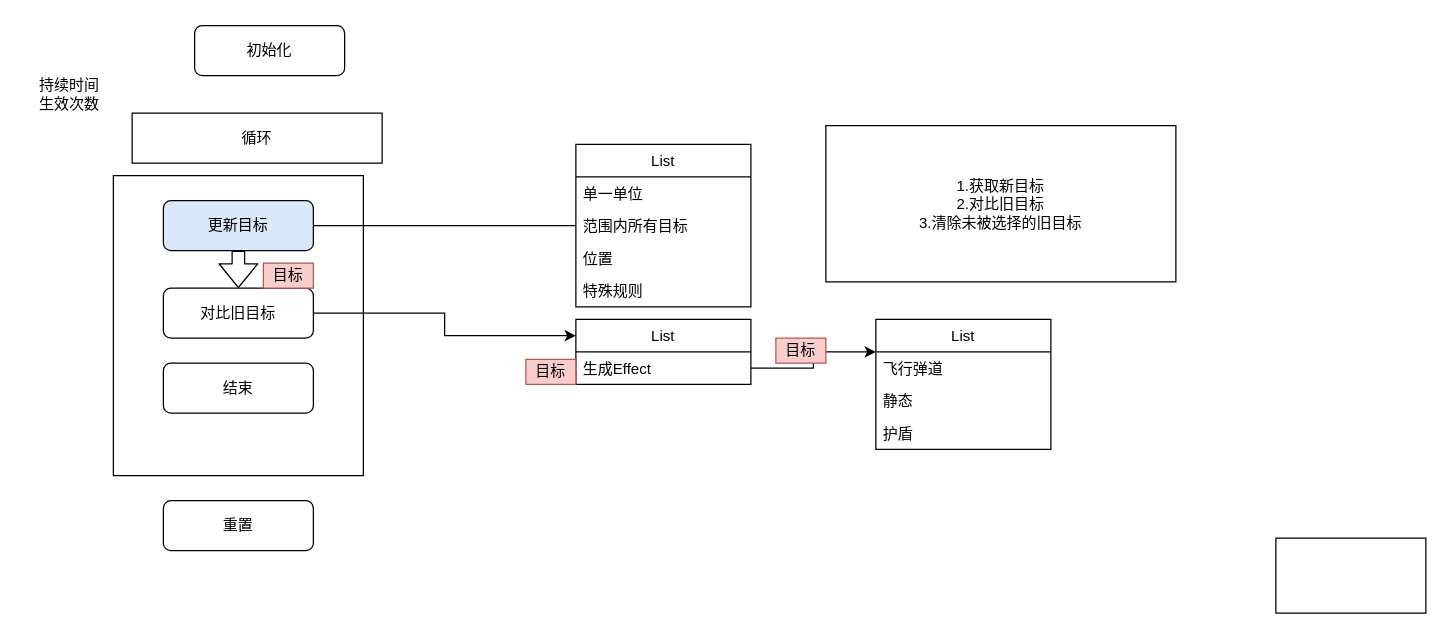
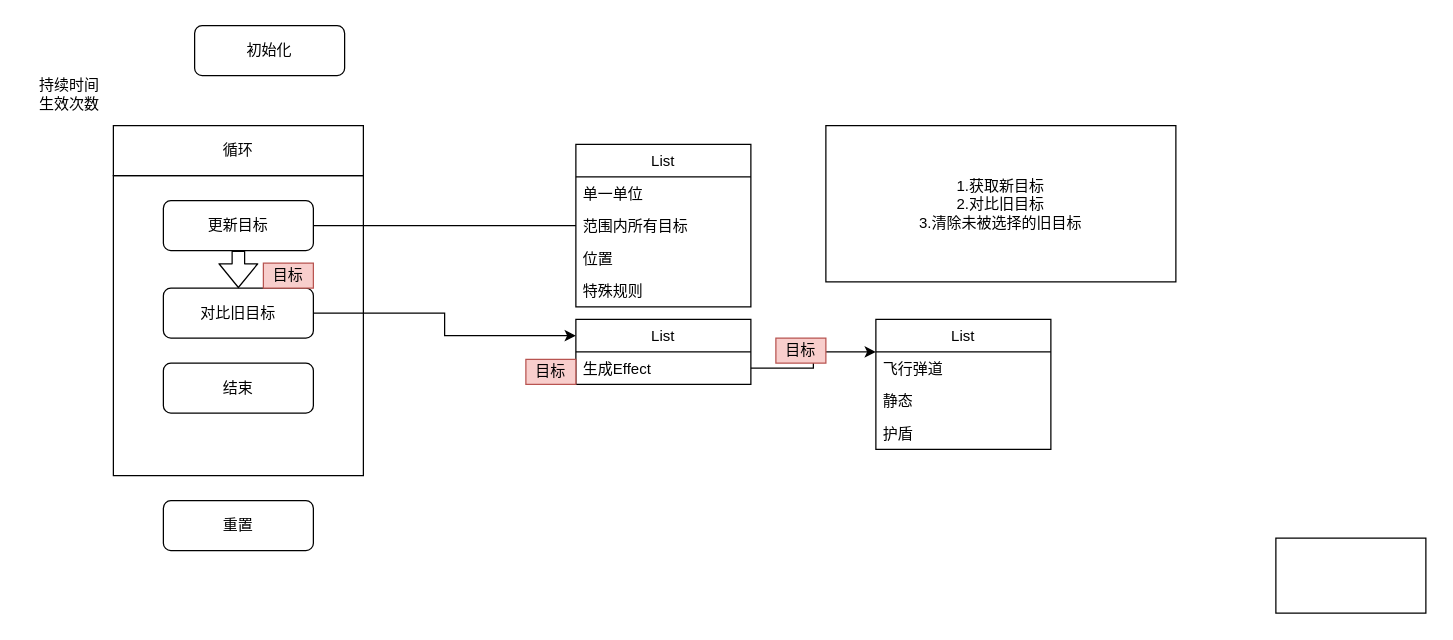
- <mxCell id="9" value="循环" style="rounded=0;whiteSpace=wrap;html=1;" vertex="1" parent="1"><mxGeometry x="105" y="90" width="200" height="40" as="geometry" /></mxCell>
+ <mxCell id="9" value="循环" style="rounded=0;whiteSpace=wrap;html=1;" vertex="1" parent="1"><mxGeometry x="90" y="100" width="200" height="40" as="geometry" /></mxCell>
- <mxCell id="4" value="更新目标" style="rounded=1;whiteSpace=wrap;html=1;fillColor=#dae8fc;" vertex="1" parent="1"><mxGeometry x="130" y="160" width="120" height="40" as="geometry" /></mxCell>
+ <mxCell id="4" value="更新目标" style="rounded=1;whiteSpace=wrap;html=1;" vertex="1" parent="1"><mxGeometry x="130" y="160" width="120" height="40" as="geometry" /></mxCell>
